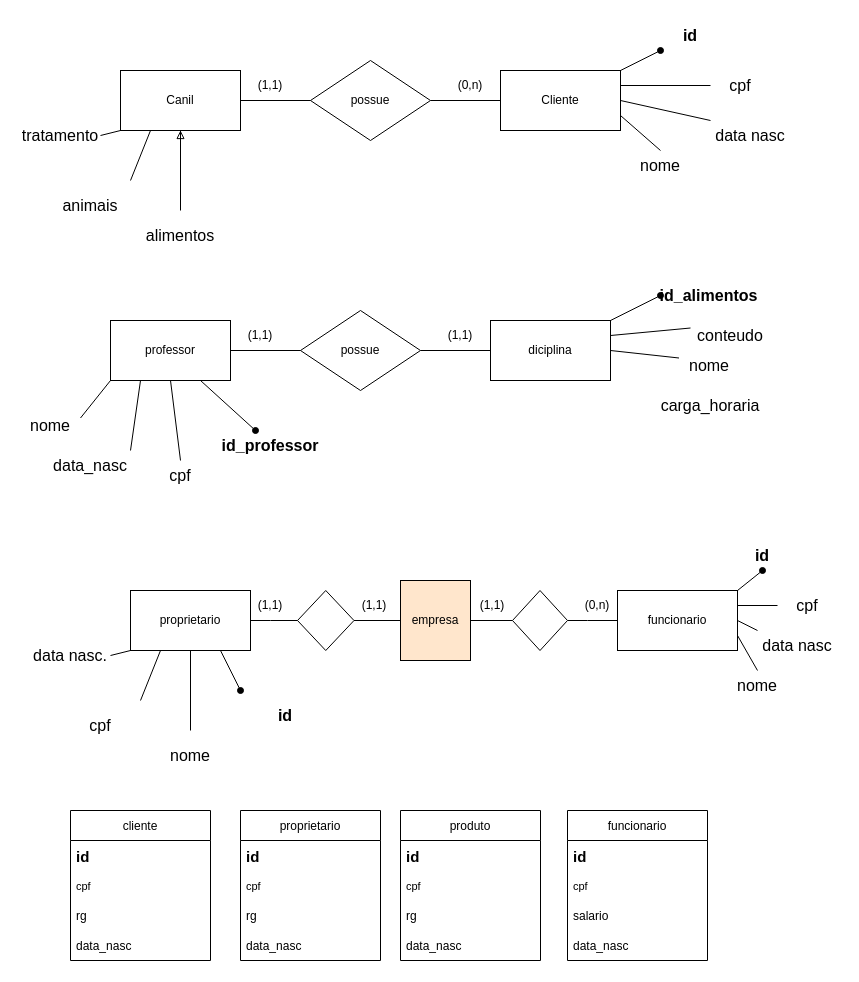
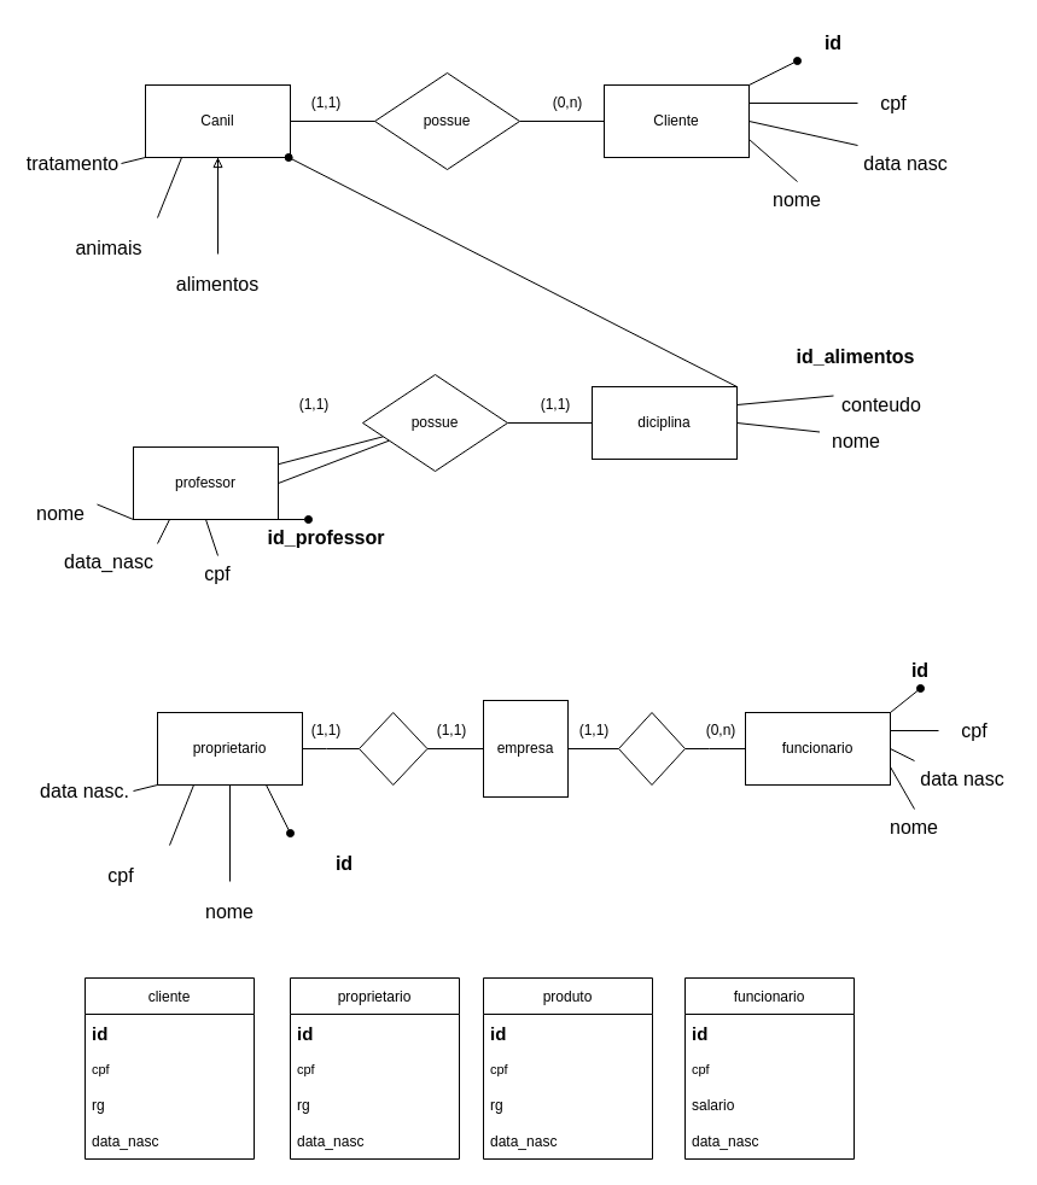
- <mxCell id="24" style="edgeStyle=none;rounded=0;orthogonalLoop=1;jettySize=auto;html=1;exitX=1;exitY=0;exitDx=0;exitDy=0;endArrow=oval;endFill=1;fillColor=#dae8fc;strokeColor=#000000;entryX=0;entryY=0.5;entryDx=0;entryDy=0;" parent="1" source="27" target="73" edge="1"><mxGeometry relative="1" as="geometry"><mxPoint x="660" y="300" as="targetPoint" /></mxGeometry></mxCell>
+ <mxCell id="24" style="edgeStyle=none;rounded=0;orthogonalLoop=1;jettySize=auto;html=1;exitX=1;exitY=0;exitDx=0;exitDy=0;endArrow=oval;endFill=1;fillColor=#dae8fc;strokeColor=#000000;" parent="1" source="27" target="7" edge="1"><mxGeometry relative="1" as="geometry"><mxPoint x="660" y="300" as="targetPoint" /></mxGeometry></mxCell>
- <mxCell id="23" value="professor" style="rounded=0;whiteSpace=wrap;html=1;" parent="1" vertex="1"><mxGeometry x="110" y="320" width="120" height="60" as="geometry" /></mxCell>
+ <mxCell id="23" value="professor" style="rounded=0;whiteSpace=wrap;html=1;" parent="1" vertex="1"><mxGeometry x="110" y="370" width="120" height="60" as="geometry" /></mxCell>
- <mxCell id="80" value="&lt;span style=&quot;font-size: 16px&quot;&gt;carga_horaria&lt;/span&gt;" style="text;html=1;strokeColor=none;fillColor=none;align=center;verticalAlign=middle;whiteSpace=wrap;rounded=0;" vertex="1" parent="1"><mxGeometry x="658.5" y="390" width="101.5" height="30" as="geometry" /></mxCell>
- <mxCell id="64" value="empresa" style="rounded=0;whiteSpace=wrap;html=1;fillColor=#ffe6cc;" parent="1" vertex="1"><mxGeometry x="400" y="580" width="70" height="80" as="geometry" /></mxCell>
+ <mxCell id="64" value="empresa" style="rounded=0;whiteSpace=wrap;html=1;" parent="1" vertex="1"><mxGeometry x="400" y="580" width="70" height="80" as="geometry" /></mxCell>
